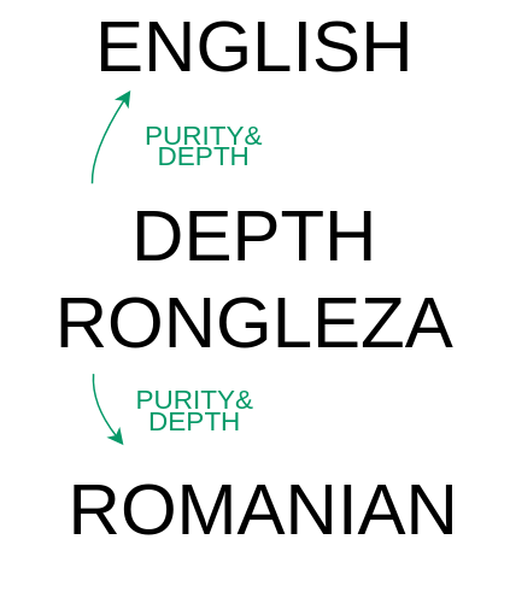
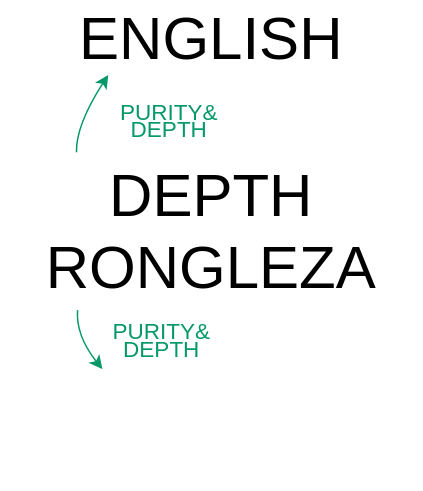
- <mxCell id="4" value="ROMANIAN" style="text;html=1;align=center;verticalAlign=middle;resizable=0;points=[];autosize=1;strokeColor=none;fillColor=none;fontSize=40;" vertex="1" parent="1"><mxGeometry x="30" y="252" width="230" height="50" as="geometry" /></mxCell>
